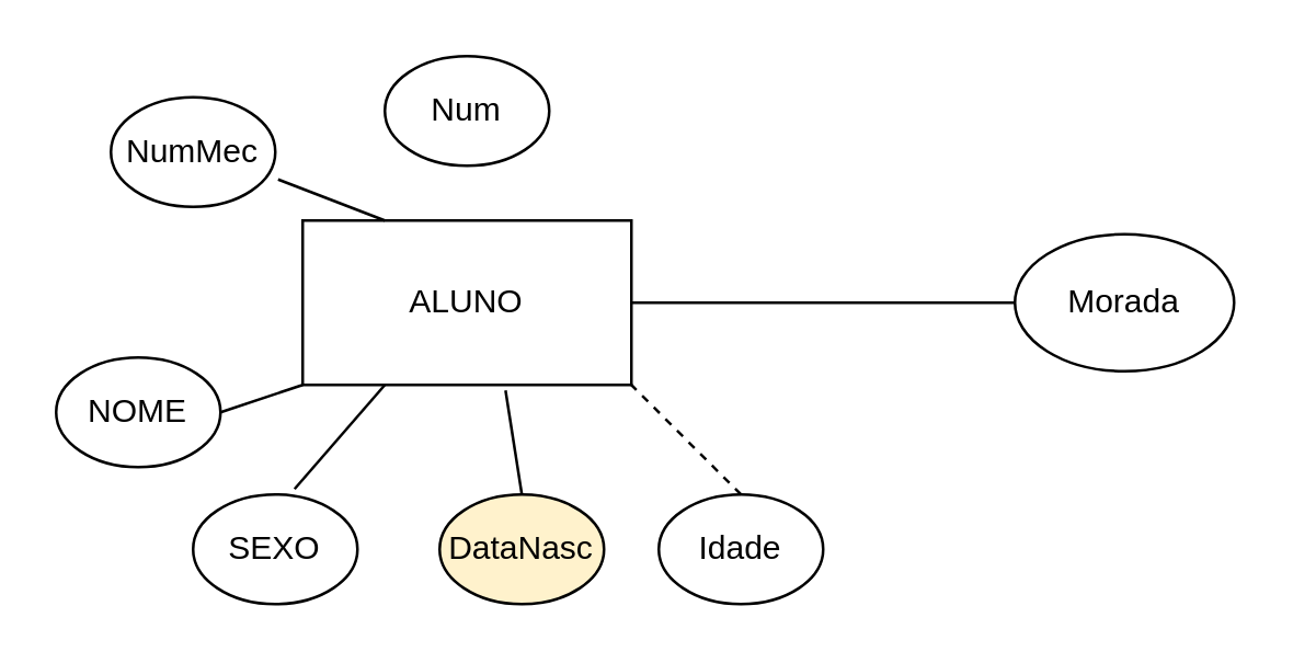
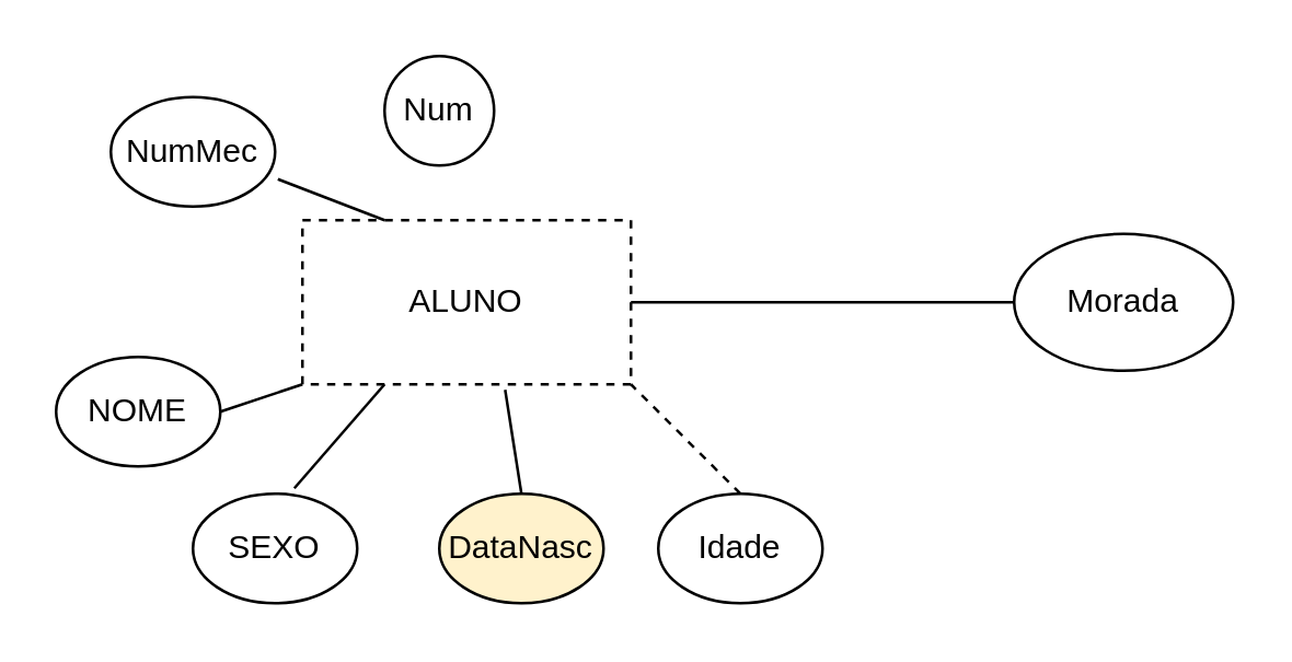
- <mxCell id="15" value="Num" style="ellipse;whiteSpace=wrap;html=1;" vertex="1" parent="1"><mxGeometry x="140" y="20" width="60" height="40" as="geometry" /></mxCell>
+ <mxCell id="15" value="Num" style="ellipse;whiteSpace=wrap;html=1;" vertex="1" parent="1"><mxGeometry x="140" y="20" width="40" height="40" as="geometry" /></mxCell>
- <mxCell id="2" value="ALUNO" style="rounded=0;whiteSpace=wrap;html=1;" vertex="1" parent="1"><mxGeometry x="110" y="80" width="120" height="60" as="geometry" /></mxCell>
+ <mxCell id="2" value="ALUNO" style="rounded=0;whiteSpace=wrap;html=1;dashed=1;" vertex="1" parent="1"><mxGeometry x="110" y="80" width="120" height="60" as="geometry" /></mxCell>
